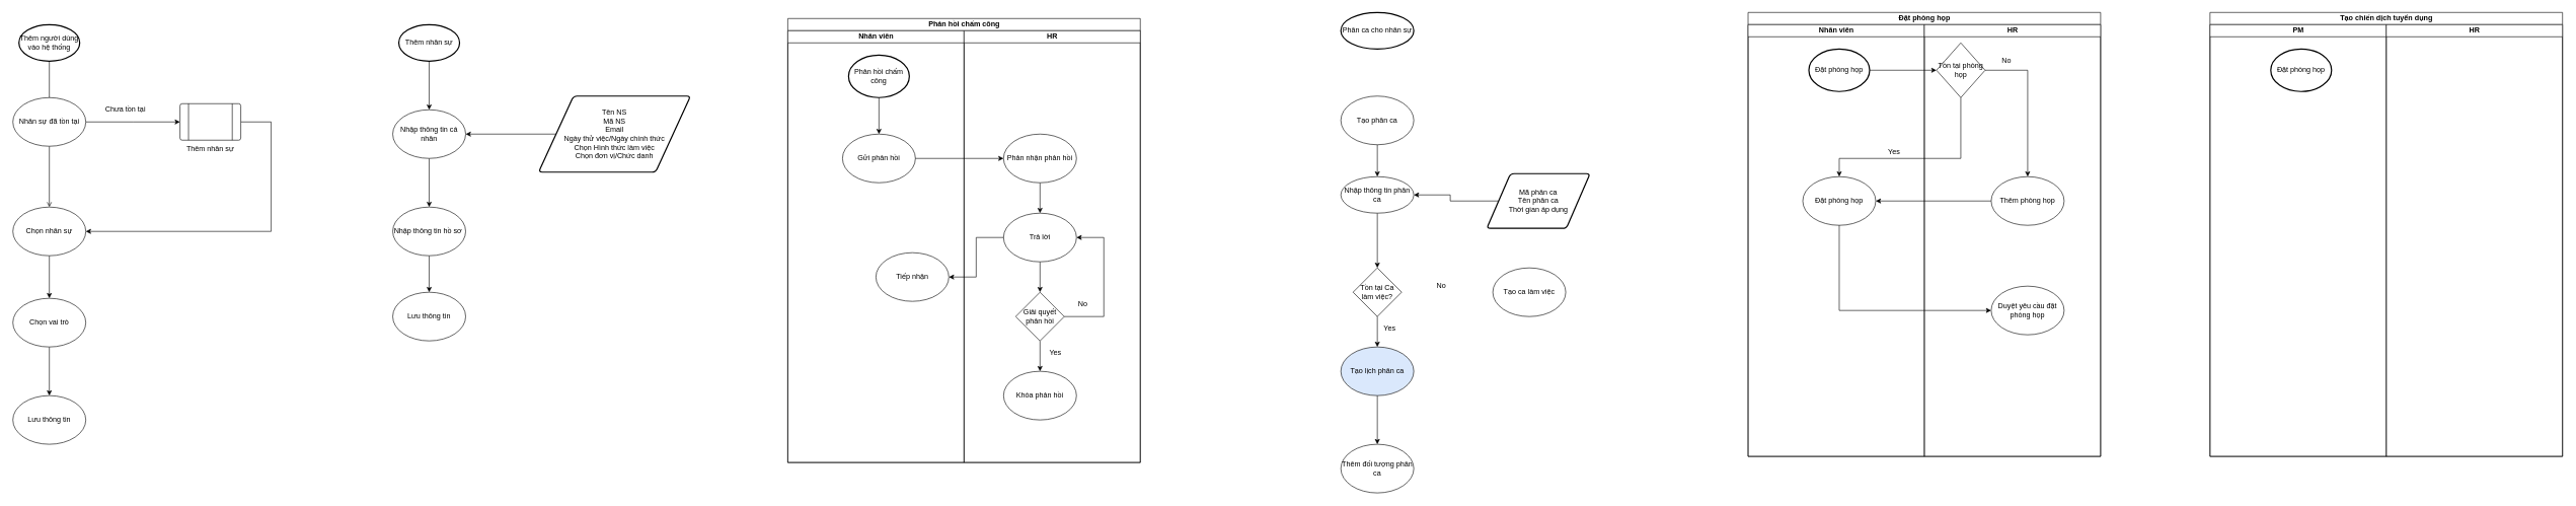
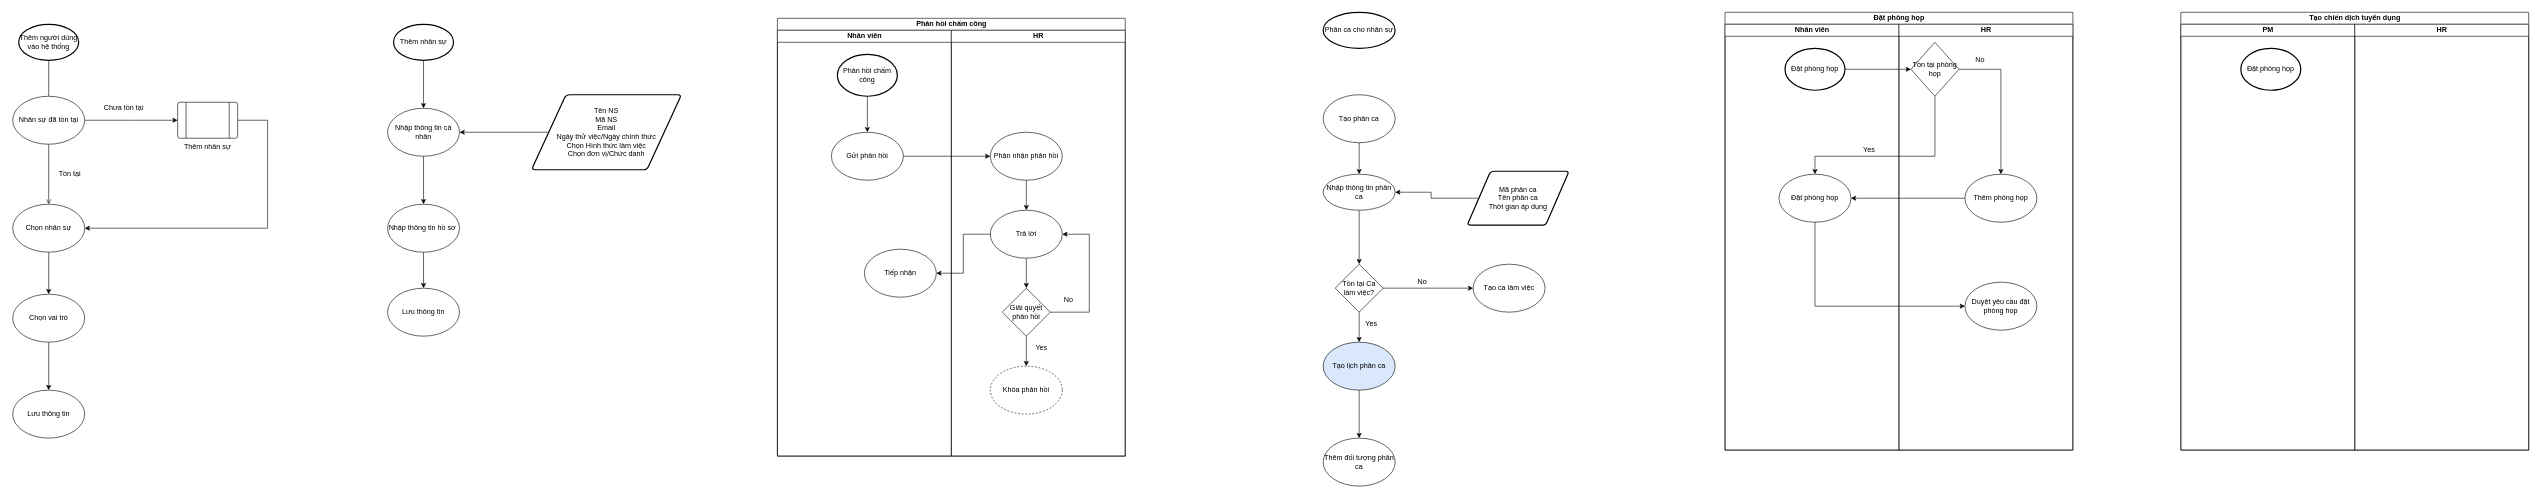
+ <mxCell id="7" value="Tồn tại" style="text;html=1;align=center;verticalAlign=middle;resizable=0;points=[];autosize=1;" vertex="1" parent="1"><mxGeometry x="90" y="280" width="50" height="20" as="geometry" /></mxCell>
+ <mxCell id="53" style="edgeStyle=orthogonalEdgeStyle;rounded=0;orthogonalLoop=1;jettySize=auto;html=1;" edge="1" parent="1" source="55" target="56"><mxGeometry relative="1" as="geometry" /></mxCell>
- <mxCell id="39" value="Khóa phản hồi" style="ellipse;whiteSpace=wrap;html=1;" vertex="1" parent="31"><mxGeometry x="65" y="560" width="120" height="80" as="geometry" /></mxCell>
+ <mxCell id="39" value="Khóa phản hồi" style="ellipse;whiteSpace=wrap;html=1;dashed=1;" vertex="1" parent="31"><mxGeometry x="65" y="560" width="120" height="80" as="geometry" /></mxCell>
